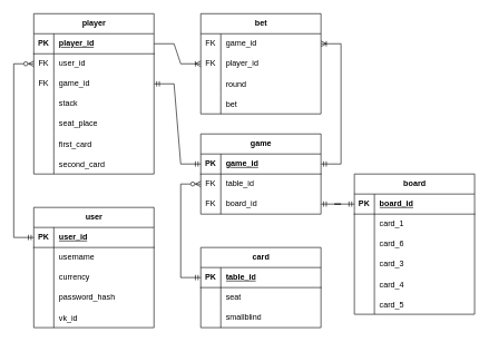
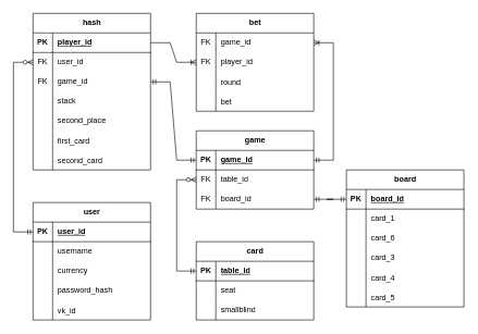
- <mxCell id="70" value="player" style="shape=table;startSize=30;container=1;collapsible=1;childLayout=tableLayout;fixedRows=1;rowLines=0;fontStyle=1;align=center;resizeLast=1;html=1;" vertex="1" parent="1"><mxGeometry x="50" y="20" width="180" height="240" as="geometry" /></mxCell>
+ <mxCell id="70" value="hash" style="shape=table;startSize=30;container=1;collapsible=1;childLayout=tableLayout;fixedRows=1;rowLines=0;fontStyle=1;align=center;resizeLast=1;html=1;" vertex="1" parent="1"><mxGeometry x="50" y="20" width="180" height="240" as="geometry" /></mxCell>
- <mxCell id="85" value="seat_place" style="shape=partialRectangle;connectable=0;fillColor=none;top=0;left=0;bottom=0;right=0;align=left;spacingLeft=6;overflow=hidden;whiteSpace=wrap;html=1;" vertex="1" parent="83"><mxGeometry x="30" width="150" height="30" as="geometry"><mxRectangle width="150" height="30" as="alternateBounds" /></mxGeometry></mxCell>
+ <mxCell id="85" value="second_place" style="shape=partialRectangle;connectable=0;fillColor=none;top=0;left=0;bottom=0;right=0;align=left;spacingLeft=6;overflow=hidden;whiteSpace=wrap;html=1;" vertex="1" parent="83"><mxGeometry x="30" width="150" height="30" as="geometry"><mxRectangle width="150" height="30" as="alternateBounds" /></mxGeometry></mxCell>
